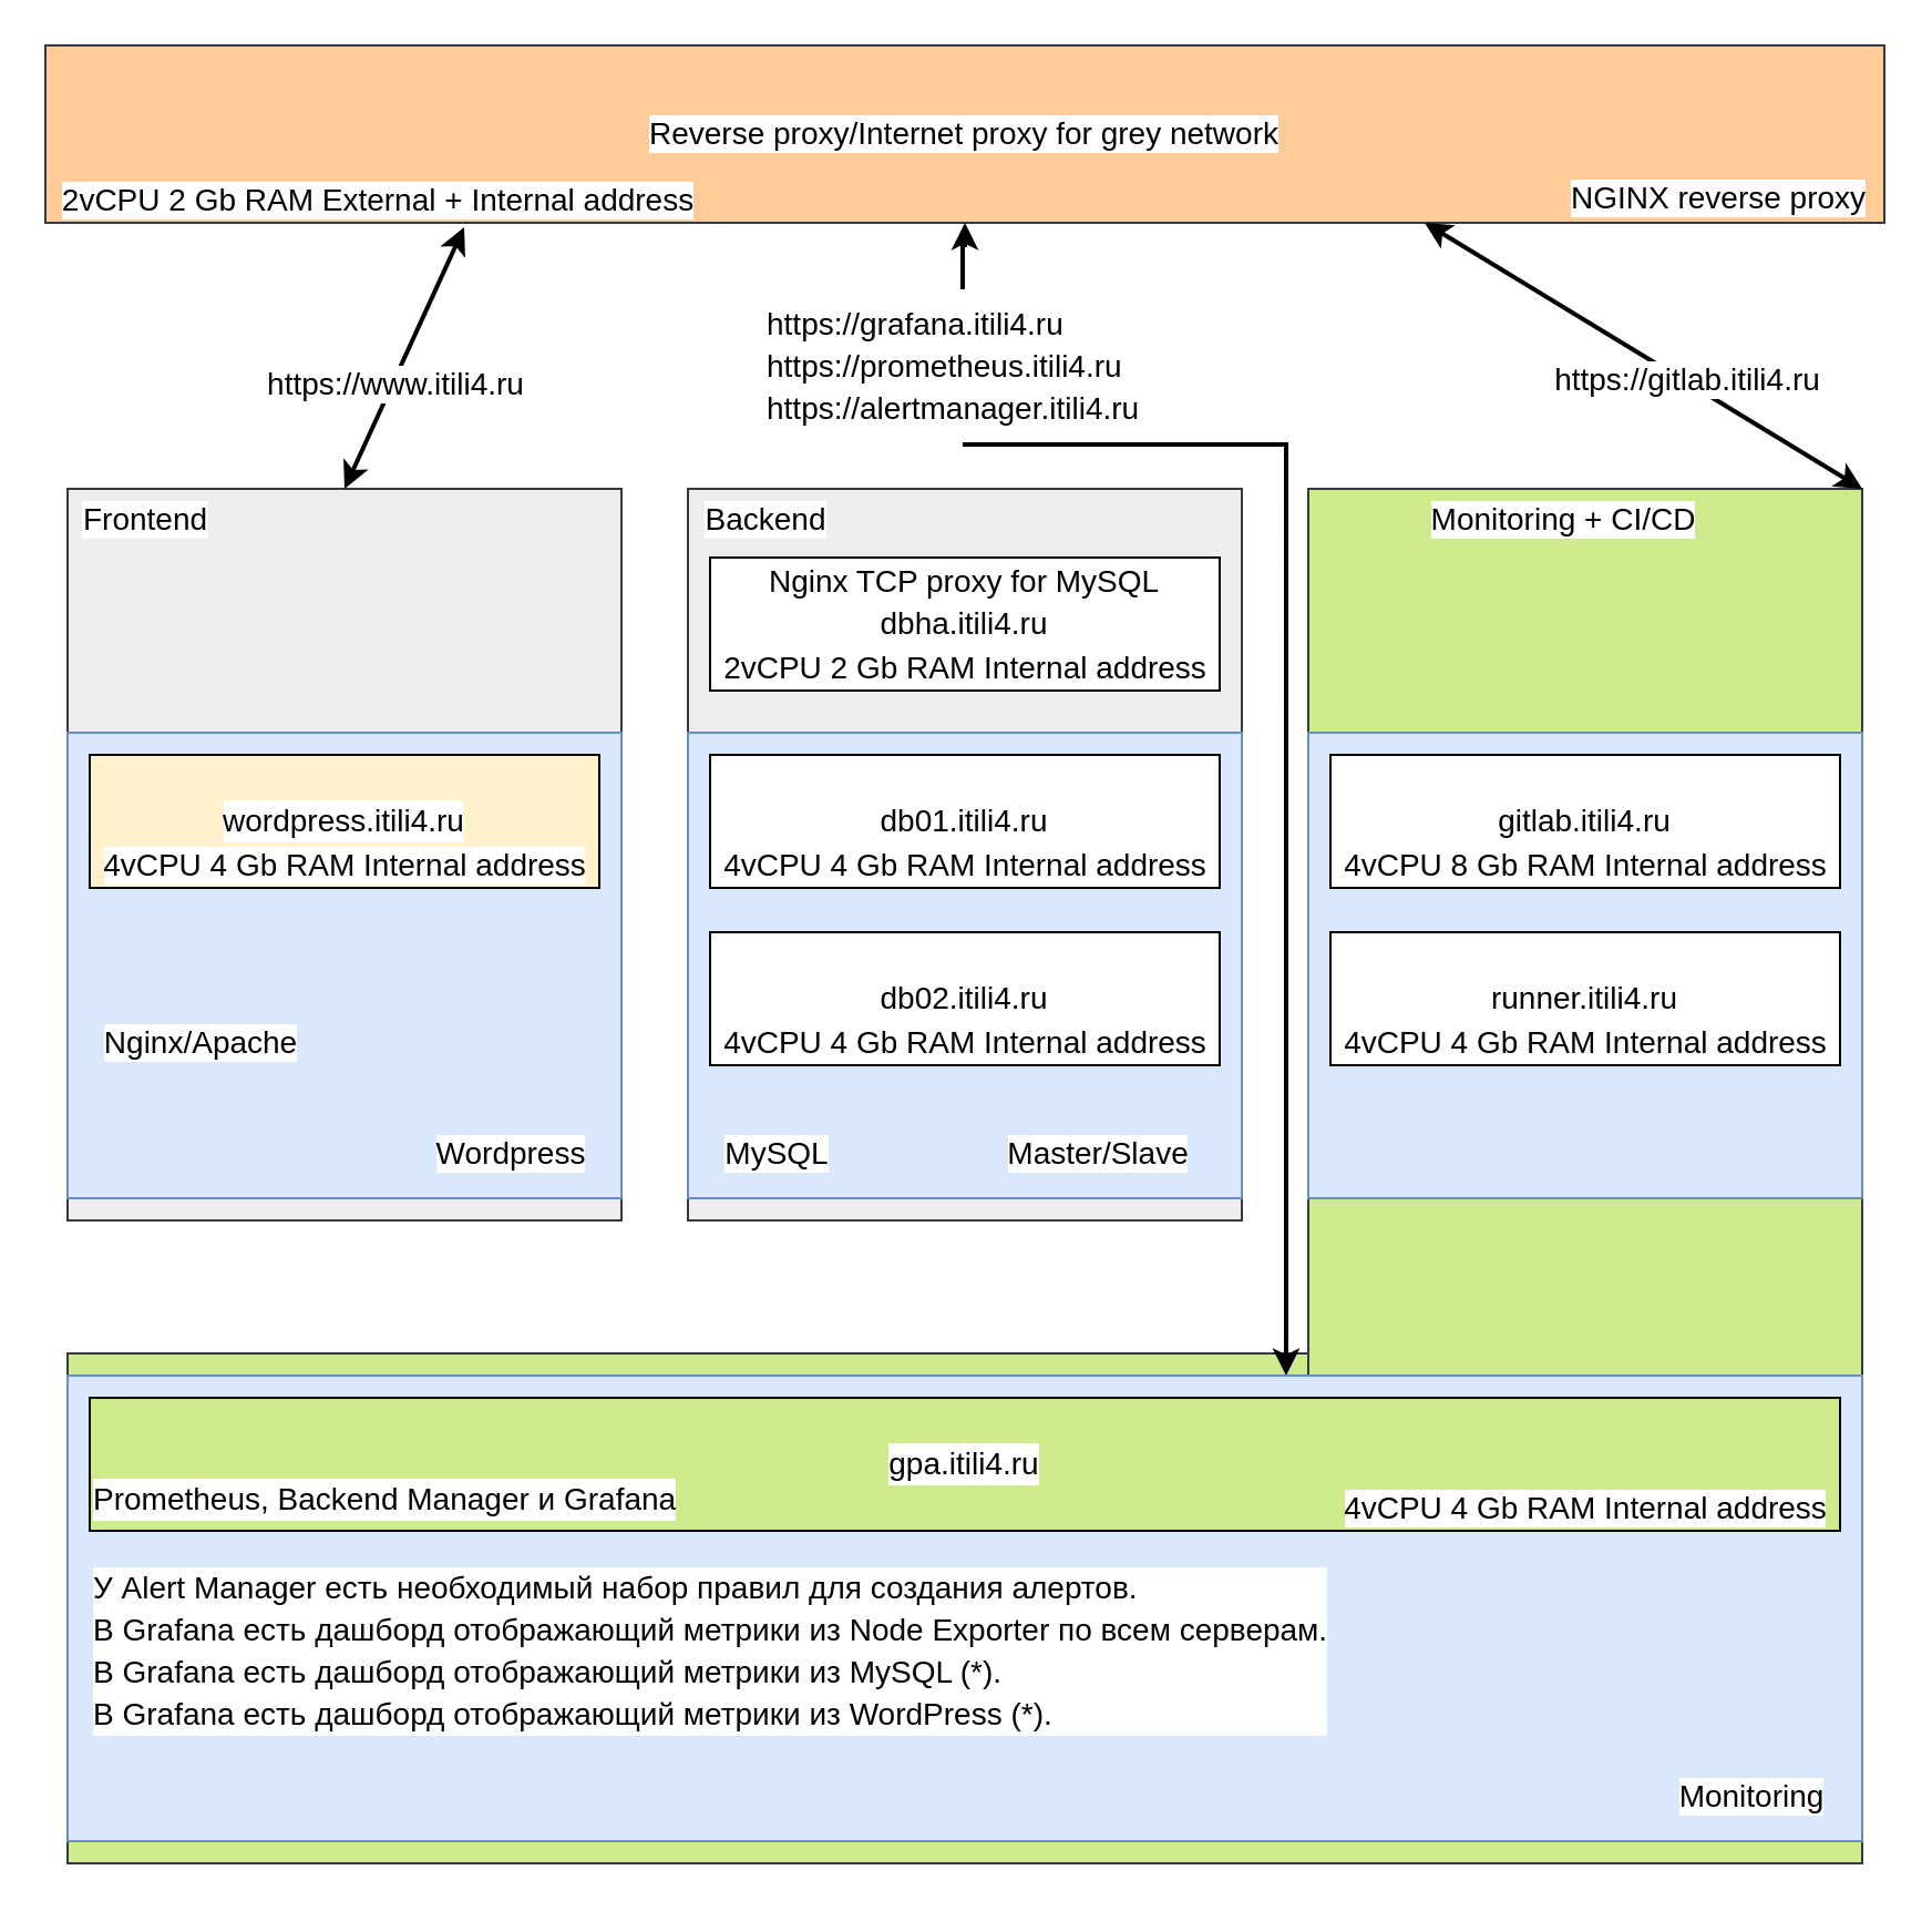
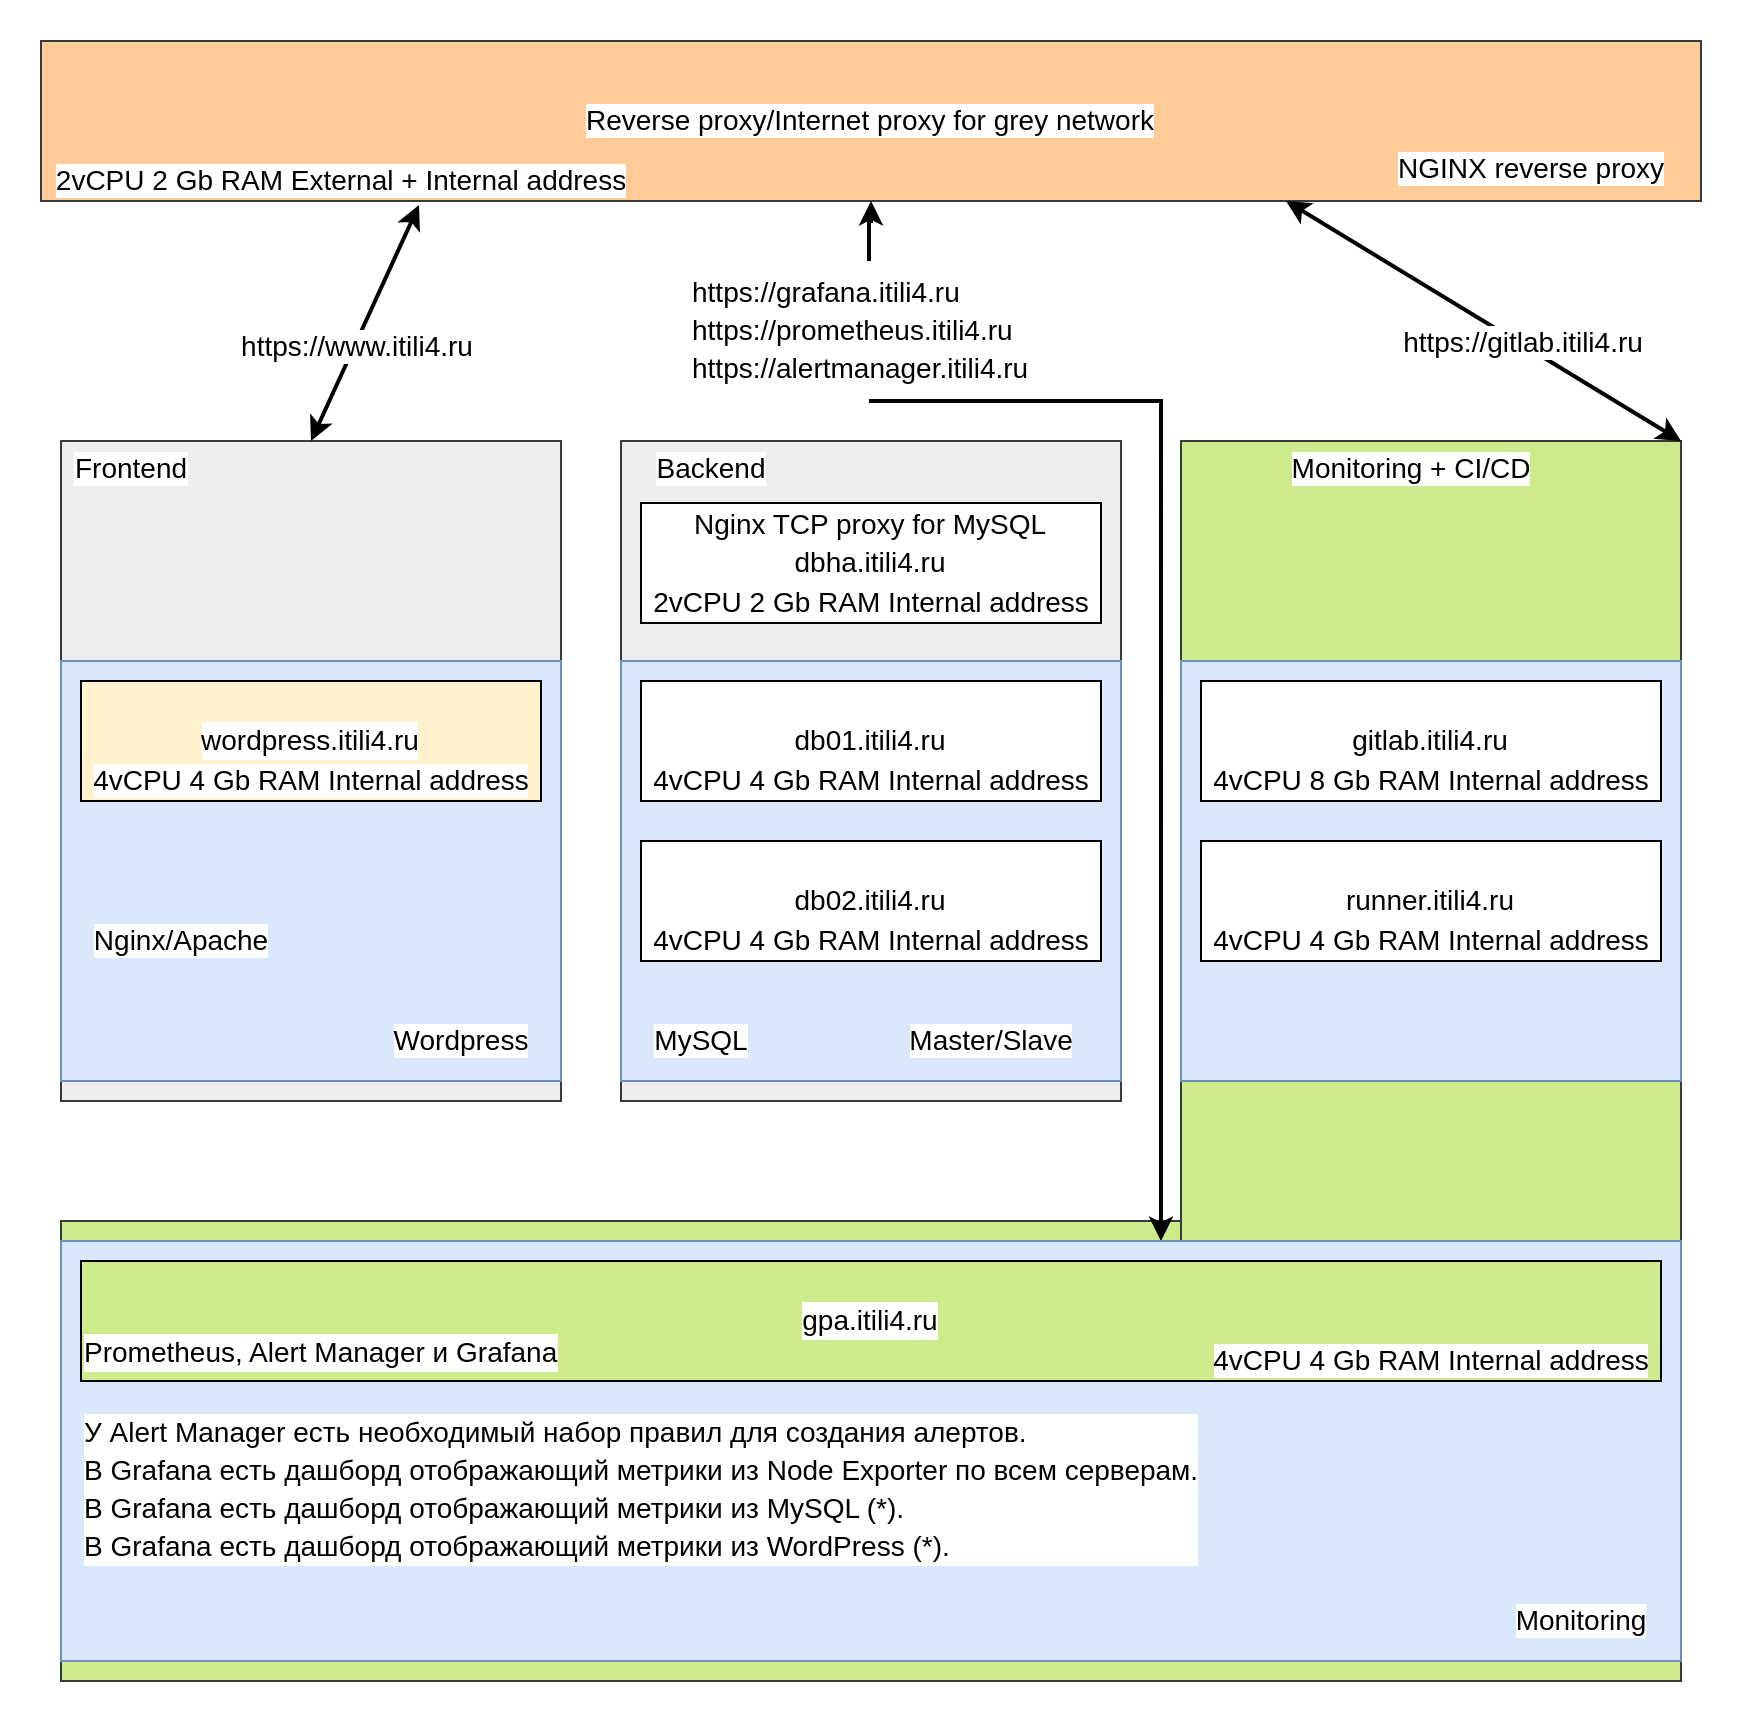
- <mxCell id="15" value="NGINX reverse proxy" style="text;html=1;align=center;verticalAlign=middle;resizable=0;points=[];autosize=1;strokeColor=none;fillColor=none;fontSize=14;fontFamily=Helvetica;fontColor=#000000;labelBackgroundColor=#FFFFFF;" parent="1" vertex="1"><mxGeometry x="700" y="79" width="150" height="20" as="geometry" /></mxCell>
+ <mxCell id="15" value="NGINX reverse proxy" style="text;html=1;align=center;verticalAlign=middle;resizable=0;points=[];autosize=1;strokeColor=none;fillColor=none;fontSize=14;fontFamily=Helvetica;fontColor=#000000;labelBackgroundColor=#FFFFFF;" parent="1" vertex="1"><mxGeometry x="690" y="74" width="150" height="20" as="geometry" /></mxCell>
- <mxCell id="38" value="&lt;span style=&quot;&quot;&gt;Backend&lt;/span&gt;" style="text;html=1;align=center;verticalAlign=middle;resizable=0;points=[];autosize=1;strokeColor=none;fillColor=none;fontSize=14;fontFamily=Helvetica;fontColor=#000000;labelBackgroundColor=#FFFFFF;" parent="1" vertex="1"><mxGeometry x="310" y="224" width="70" height="20" as="geometry" /></mxCell>
+ <mxCell id="38" value="&lt;span style=&quot;&quot;&gt;Backend&lt;/span&gt;" style="text;html=1;align=center;verticalAlign=middle;resizable=0;points=[];autosize=1;strokeColor=none;fillColor=none;fontSize=14;fontFamily=Helvetica;fontColor=#000000;labelBackgroundColor=#FFFFFF;" parent="1" vertex="1"><mxGeometry x="320" y="224" width="70" height="20" as="geometry" /></mxCell>
- <mxCell id="34" value="&lt;div style=&quot;font-weight: normal; font-size: 14px; line-height: 19px;&quot;&gt;&lt;div&gt;&lt;span style=&quot;&quot;&gt;Prometheus, Backend Manager и Grafana&lt;/span&gt;&lt;/div&gt;&lt;/div&gt;" style="text;whiteSpace=wrap;html=1;fontSize=14;fontFamily=Helvetica;fontColor=#000000;labelBackgroundColor=#FFFFFF;" parent="1" vertex="1"><mxGeometry x="40" y="660" width="320" height="30" as="geometry" /></mxCell>
+ <mxCell id="34" value="&lt;div style=&quot;font-weight: normal; font-size: 14px; line-height: 19px;&quot;&gt;&lt;div&gt;&lt;span style=&quot;&quot;&gt;Prometheus, Alert Manager и Grafana&lt;/span&gt;&lt;/div&gt;&lt;/div&gt;" style="text;whiteSpace=wrap;html=1;fontSize=14;fontFamily=Helvetica;fontColor=#000000;labelBackgroundColor=#FFFFFF;" parent="1" vertex="1"><mxGeometry x="40" y="660" width="320" height="30" as="geometry" /></mxCell>
